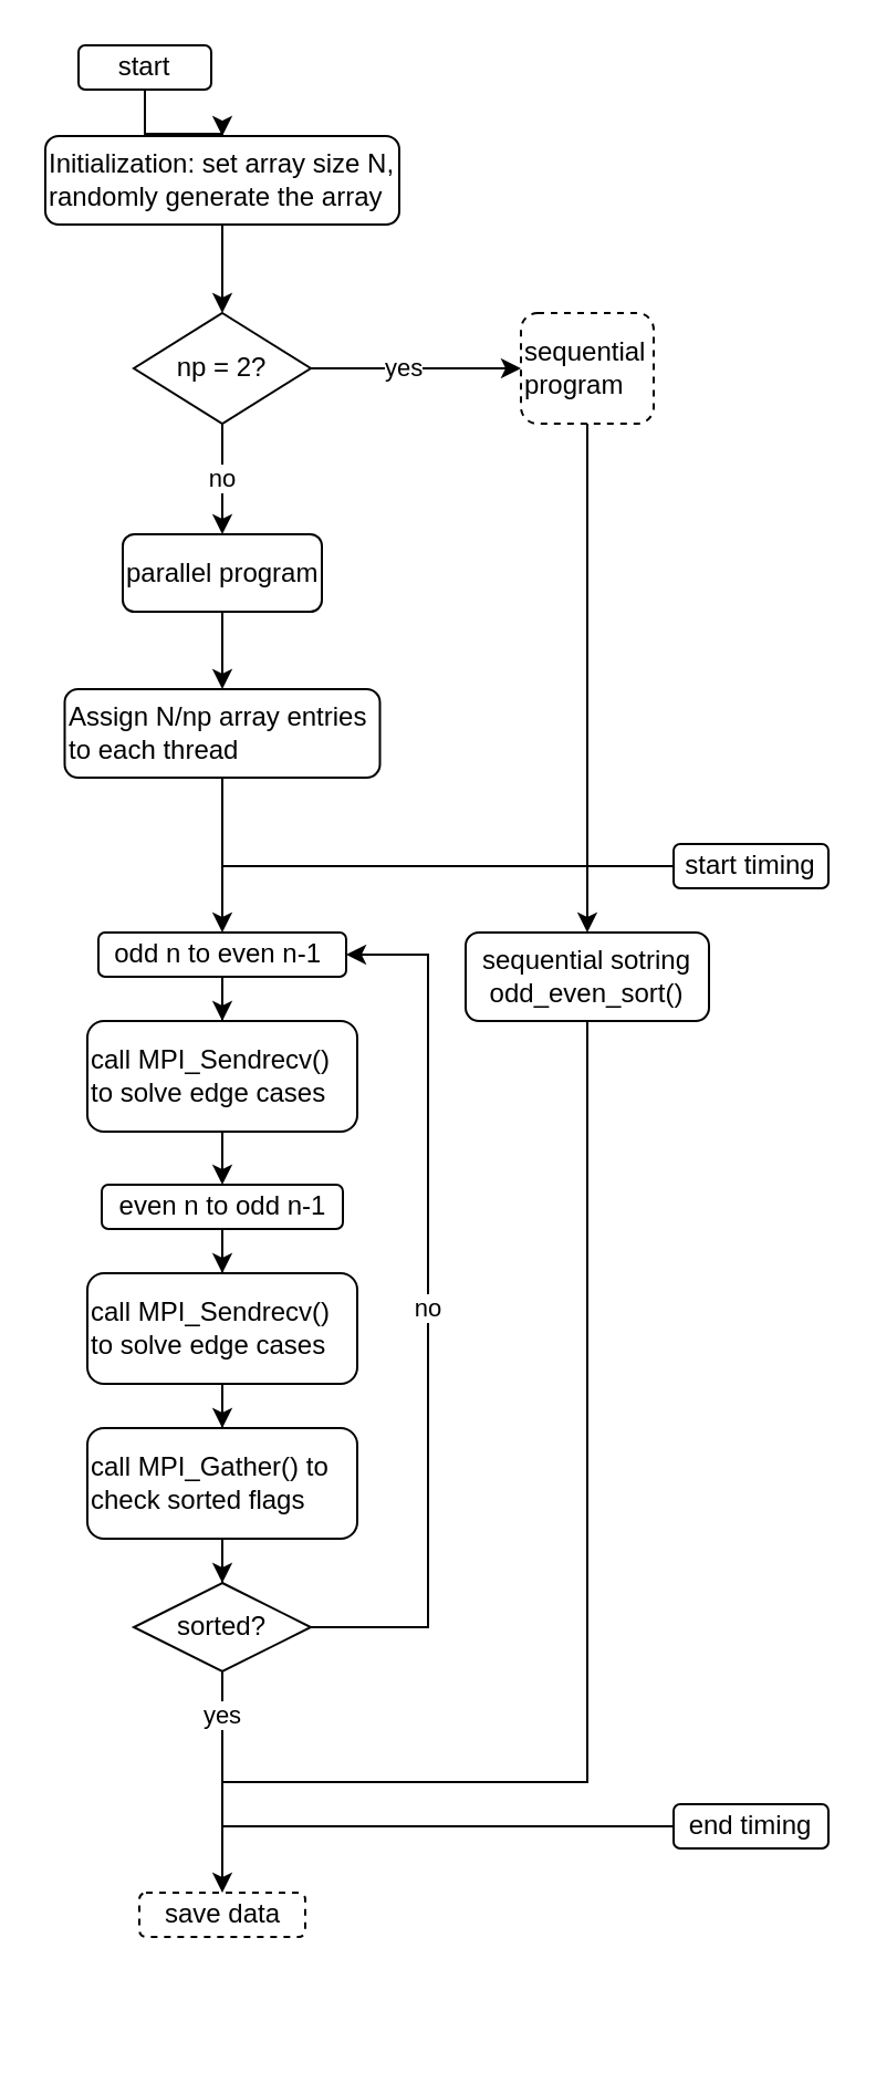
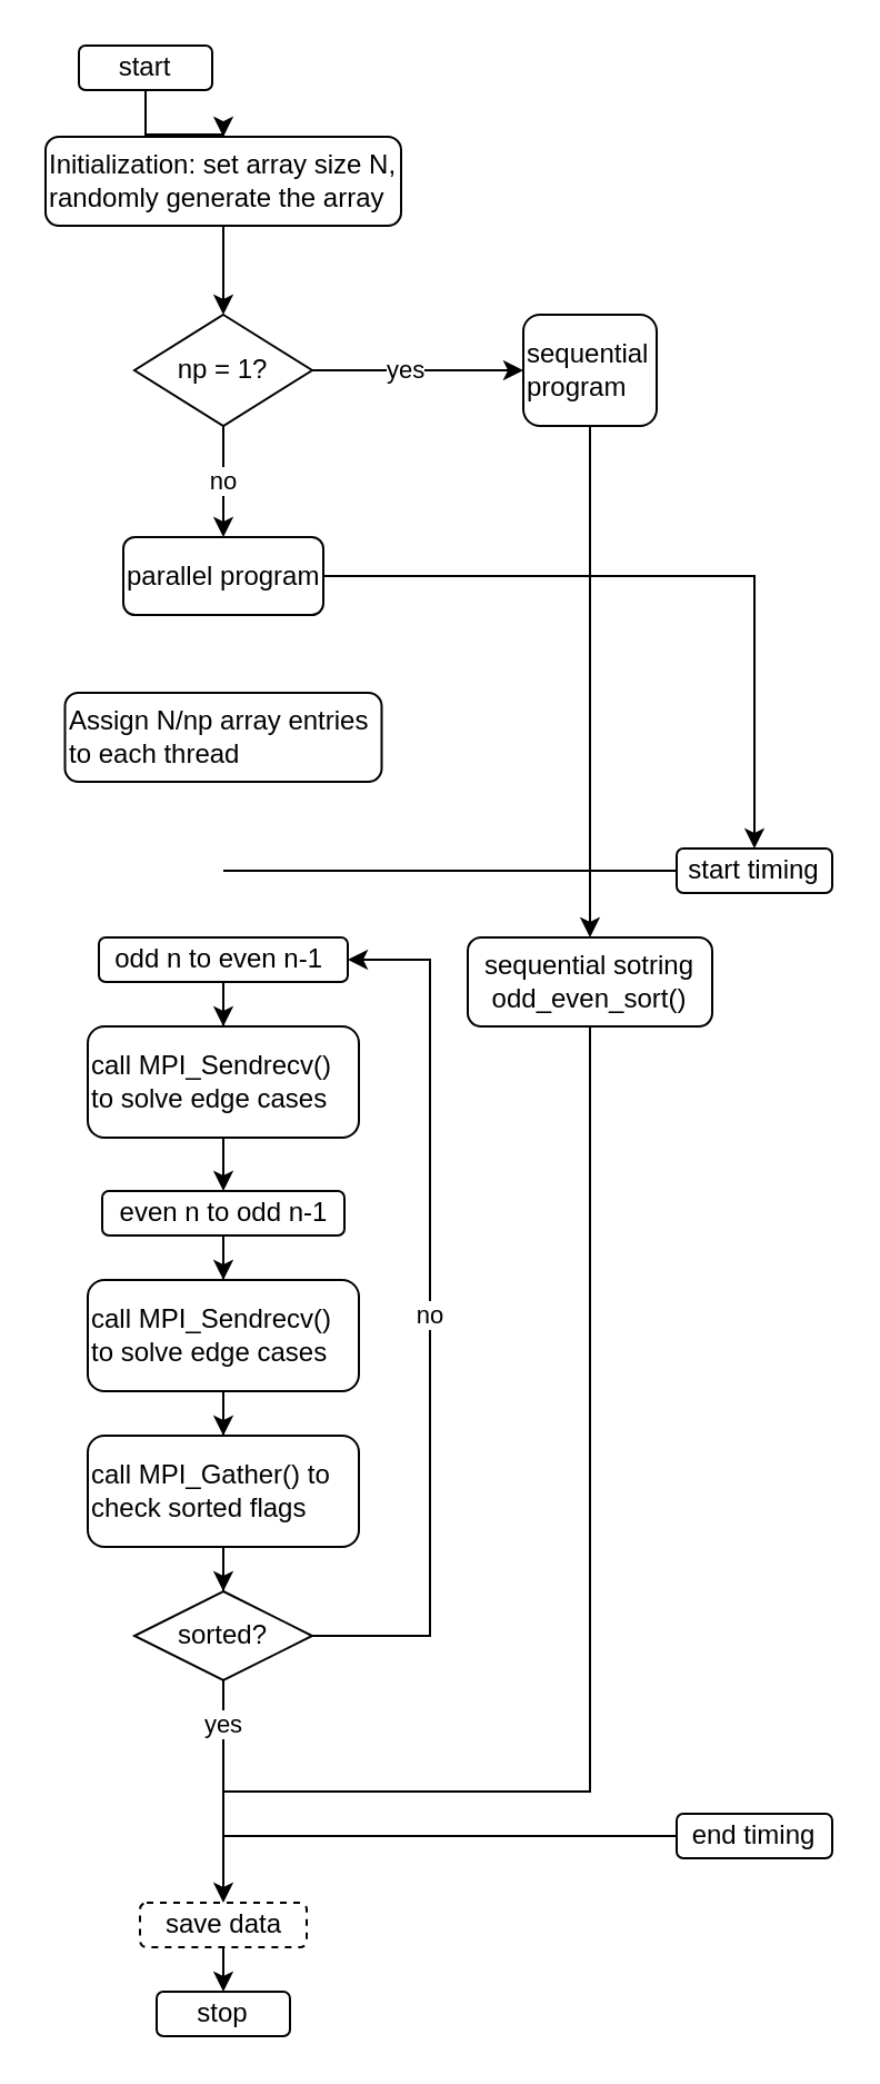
- <mxCell id="6" value="np = 2?" style="rhombus;whiteSpace=wrap;html=1;align=center;" vertex="1" parent="1"><mxGeometry x="60" y="141" width="80" height="50" as="geometry" /></mxCell>
+ <mxCell id="6" value="np = 1?" style="rhombus;whiteSpace=wrap;html=1;align=center;" vertex="1" parent="1"><mxGeometry x="60" y="141" width="80" height="50" as="geometry" /></mxCell>
- <mxCell id="8" value="sequential program" style="rounded=1;whiteSpace=wrap;html=1;align=left;dashed=1;" vertex="1" parent="1"><mxGeometry x="235" y="141" width="60" height="50" as="geometry" /></mxCell>
+ <mxCell id="8" value="sequential program" style="rounded=1;whiteSpace=wrap;html=1;align=left;" vertex="1" parent="1"><mxGeometry x="235" y="141" width="60" height="50" as="geometry" /></mxCell>
- <mxCell id="9" style="edgeStyle=orthogonalEdgeStyle;rounded=0;orthogonalLoop=1;jettySize=auto;html=1;entryX=0.5;entryY=0;entryDx=0;entryDy=0;" edge="1" parent="1" source="10" target="13"><mxGeometry relative="1" as="geometry" /></mxCell>
+ <mxCell id="9" style="edgeStyle=orthogonalEdgeStyle;rounded=0;orthogonalLoop=1;jettySize=auto;html=1;" edge="1" parent="1" source="10" target="14"><mxGeometry relative="1" as="geometry" /></mxCell>
- <mxCell id="12" style="edgeStyle=orthogonalEdgeStyle;rounded=0;orthogonalLoop=1;jettySize=auto;html=1;exitX=0.5;exitY=1;exitDx=0;exitDy=0;entryX=0.5;entryY=0;entryDx=0;entryDy=0;" edge="1" parent="1" source="13" target="17"><mxGeometry relative="1" as="geometry"><mxPoint x="100" y="411" as="targetPoint" /></mxGeometry></mxCell>
+ <mxCell id="25" style="edgeStyle=orthogonalEdgeStyle;rounded=0;orthogonalLoop=1;jettySize=auto;html=1;exitX=0.5;exitY=1;exitDx=0;exitDy=0;entryX=0.5;entryY=0;entryDx=0;entryDy=0;fontFamily=Helvetica;" edge="1" parent="1" source="26" target="11"><mxGeometry relative="1" as="geometry" /></mxCell>
+ <mxCell id="11" value="stop" style="rounded=1;whiteSpace=wrap;html=1;align=center;" vertex="1" parent="1"><mxGeometry x="70" y="895" width="60" height="20" as="geometry" /></mxCell>
